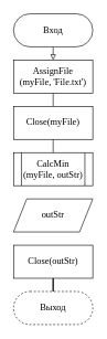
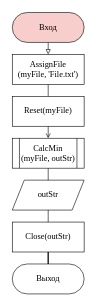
- <mxCell id="3" value="&lt;font face=&quot;Times New Roman&quot; style=&quot;font-size: 14px&quot;&gt;Вход&lt;/font&gt;" style="rounded=1;whiteSpace=wrap;html=1;arcSize=50;" vertex="1" parent="1"><mxGeometry x="20" y="20" width="120" height="50" as="geometry" /></mxCell>
+ <mxCell id="3" value="&lt;font face=&quot;Times New Roman&quot; style=&quot;font-size: 14px&quot;&gt;Вход&lt;/font&gt;" style="rounded=1;whiteSpace=wrap;html=1;arcSize=50;fillColor=#f8cecc;" vertex="1" parent="1"><mxGeometry x="20" y="20" width="120" height="50" as="geometry" /></mxCell>
- <mxCell id="6" value="Close(myFile)" style="rounded=0;whiteSpace=wrap;html=1;fontFamily=Times New Roman;fontSize=14;" vertex="1" parent="1"><mxGeometry x="20" y="160" width="120" height="50" as="geometry" /></mxCell>
+ <mxCell id="6" value="Reset(myFile)" style="rounded=0;whiteSpace=wrap;html=1;fontFamily=Times New Roman;fontSize=14;" vertex="1" parent="1"><mxGeometry x="20" y="160" width="120" height="50" as="geometry" /></mxCell>
- <mxCell id="4" value="" style="edgeStyle=orthogonalEdgeStyle;rounded=0;orthogonalLoop=1;jettySize=auto;html=1;endArrow=none;endFill=0;" edge="1" parent="1" source="5" target="8"><mxGeometry relative="1" as="geometry" /></mxCell>
+ <mxCell id="4" value="" style="edgeStyle=orthogonalEdgeStyle;rounded=0;orthogonalLoop=1;jettySize=auto;html=1;endArrow=open;endFill=0;" edge="1" parent="1" source="5" target="8"><mxGeometry relative="1" as="geometry" /></mxCell>
+ <mxCell id="7" value="" style="edgeStyle=orthogonalEdgeStyle;rounded=0;orthogonalLoop=1;jettySize=auto;html=1;endArrow=none;endFill=0;" edge="1" parent="1" source="8" target="11"><mxGeometry relative="1" as="geometry" /></mxCell>
- <mxCell id="12" value="&lt;font face=&quot;Times New Roman&quot; style=&quot;font-size: 14px&quot;&gt;Выход&lt;/font&gt;" style="rounded=1;whiteSpace=wrap;html=1;arcSize=50;dashed=1;" vertex="1" parent="1"><mxGeometry x="20" y="440" width="120" height="50" as="geometry" /></mxCell>
+ <mxCell id="12" value="&lt;font face=&quot;Times New Roman&quot; style=&quot;font-size: 14px&quot;&gt;Выход&lt;/font&gt;" style="rounded=1;whiteSpace=wrap;html=1;arcSize=50;" vertex="1" parent="1"><mxGeometry x="20" y="440" width="120" height="50" as="geometry" /></mxCell>
